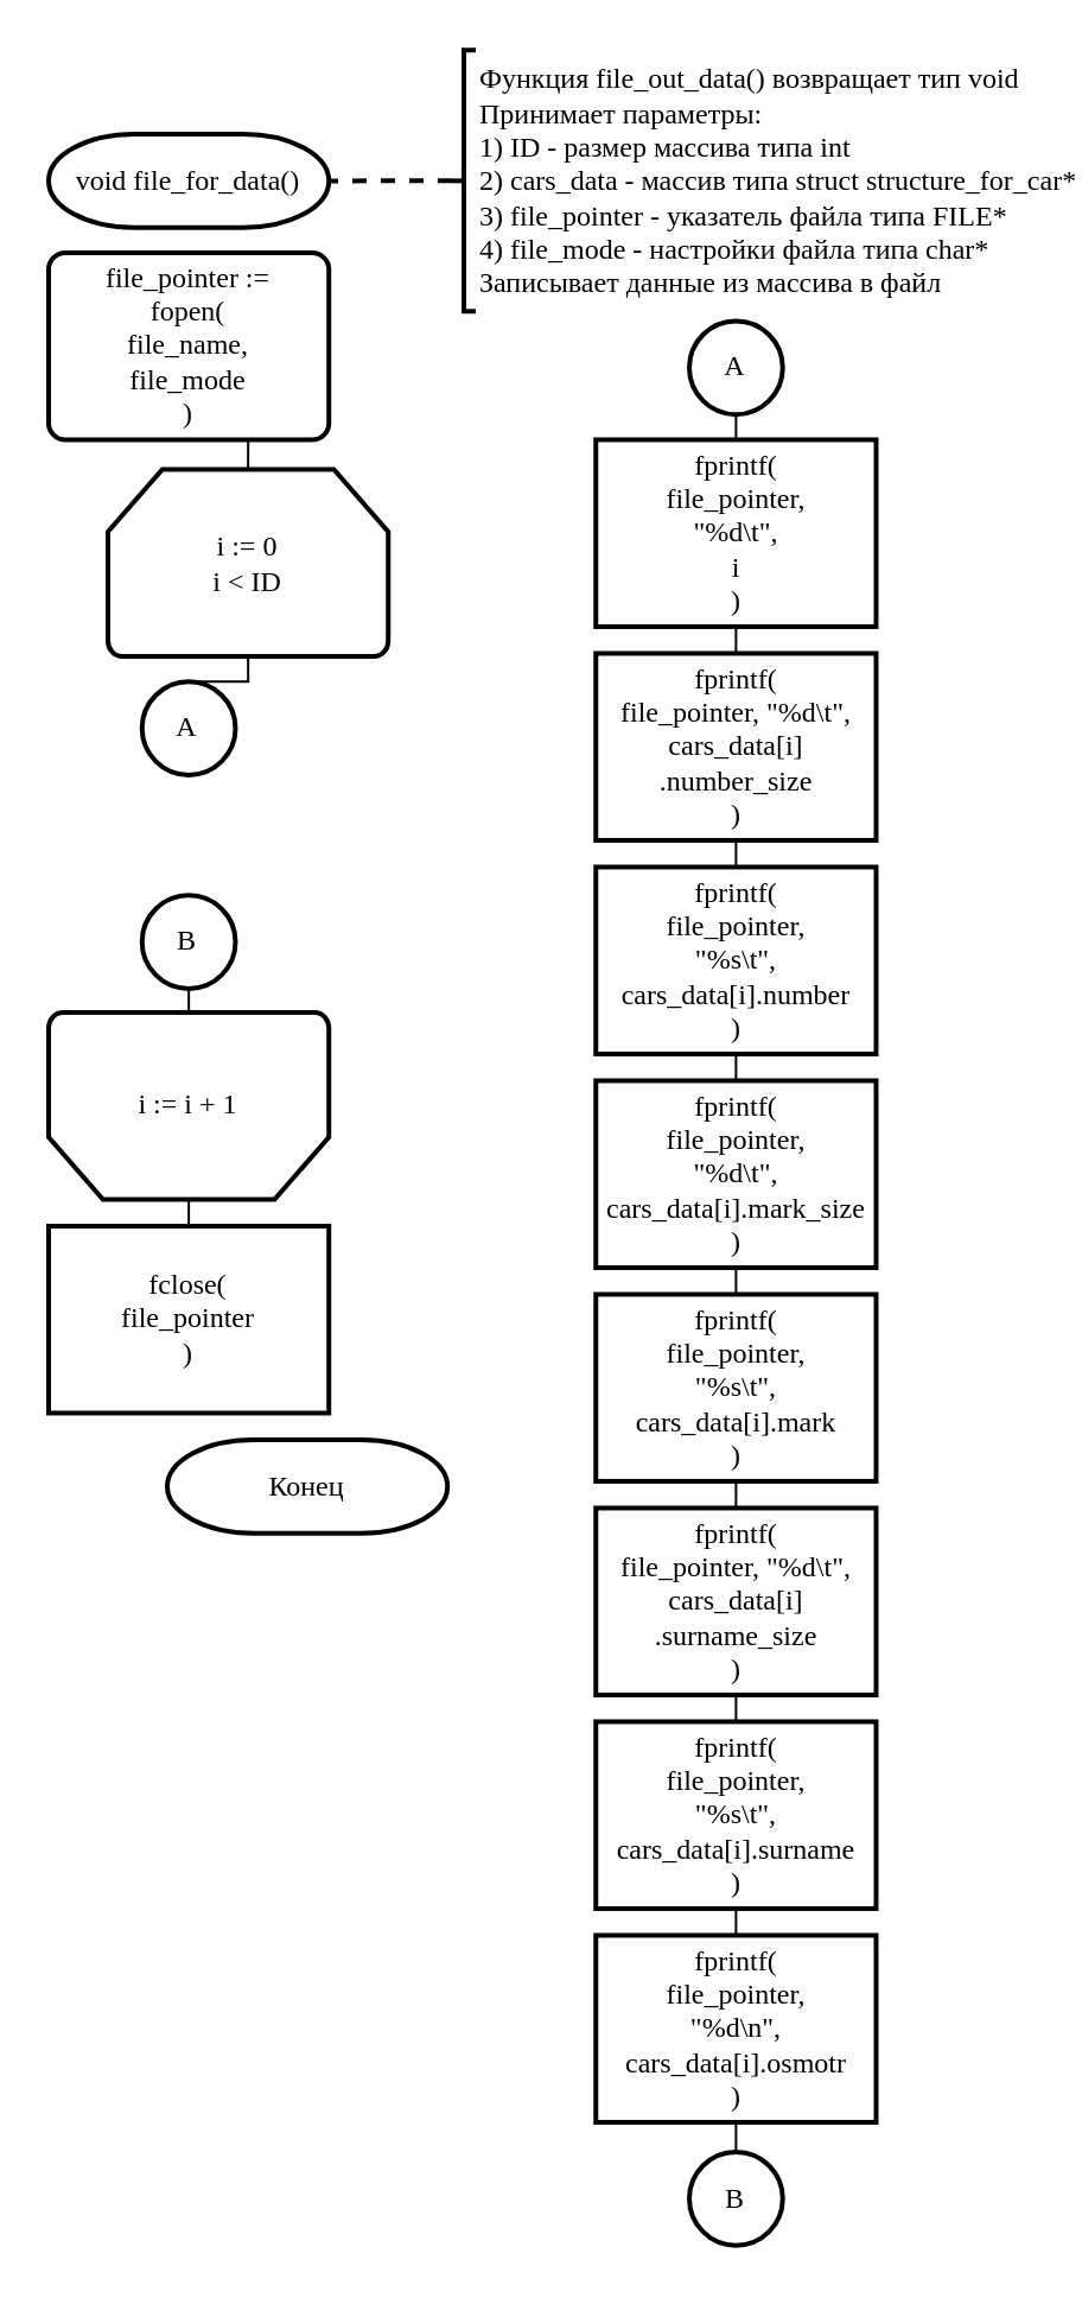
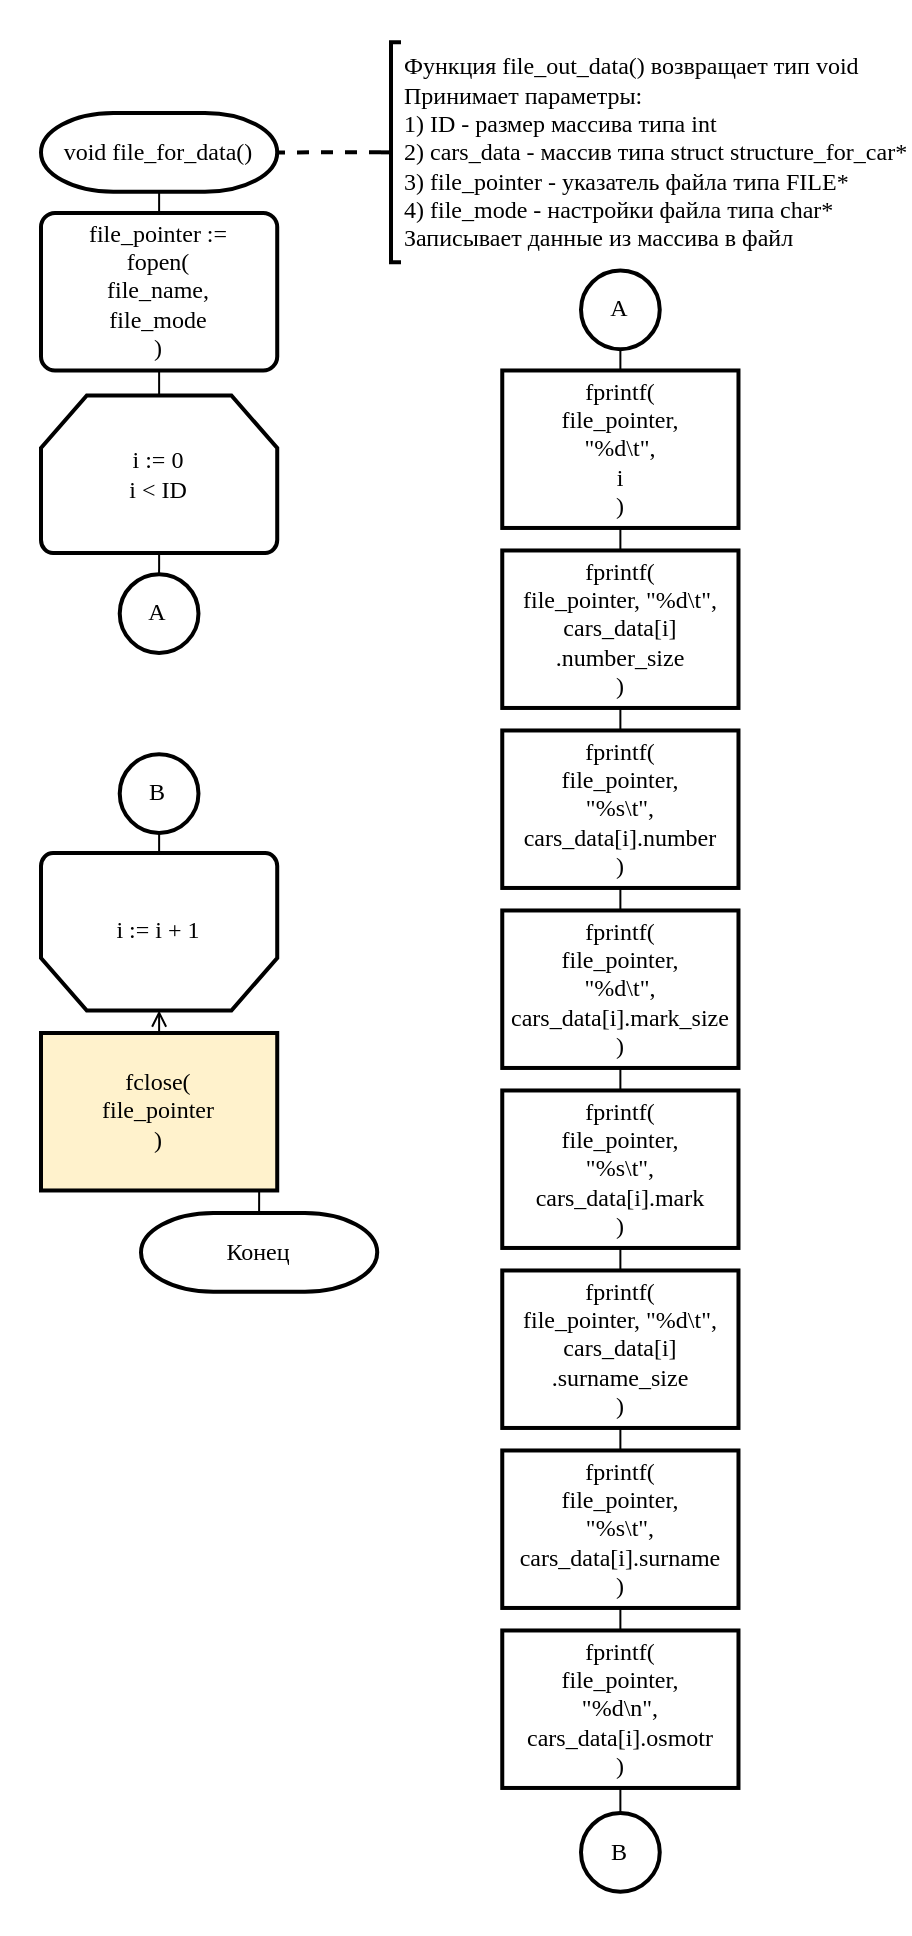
+ <mxCell id="2" style="edgeStyle=orthogonalEdgeStyle;rounded=0;orthogonalLoop=1;jettySize=auto;html=1;exitX=0.5;exitY=1;exitDx=0;exitDy=0;exitPerimeter=0;entryX=0.5;entryY=0;entryDx=0;entryDy=0;endArrow=none;endFill=0;strokeWidth=1;fontFamily=Times New Roman;" edge="1" parent="1" source="3" target="5"><mxGeometry relative="1" as="geometry" /></mxCell>
- <mxCell id="6" value="i := 0&lt;br&gt;i &amp;lt; ID" style="strokeWidth=2;html=1;shape=mxgraph.flowchart.loop_limit;whiteSpace=wrap;rounded=0;fontFamily=Times New Roman;" vertex="1" parent="1"><mxGeometry x="45" y="197.26" width="118.11" height="78.74" as="geometry" /></mxCell>
+ <mxCell id="6" value="i := 0&lt;br&gt;i &amp;lt; ID" style="strokeWidth=2;html=1;shape=mxgraph.flowchart.loop_limit;whiteSpace=wrap;rounded=0;fontFamily=Times New Roman;" vertex="1" parent="1"><mxGeometry x="20" y="197.26" width="118.11" height="78.74" as="geometry" /></mxCell>
- <mxCell id="13" style="edgeStyle=orthogonalEdgeStyle;rounded=0;orthogonalLoop=1;jettySize=auto;html=1;exitX=0.5;exitY=0;exitDx=0;exitDy=0;entryX=0.5;entryY=0;entryDx=0;entryDy=0;entryPerimeter=0;endArrow=none;endFill=0;strokeWidth=1;fontFamily=Times New Roman;" edge="1" parent="1" source="14" target="8"><mxGeometry relative="1" as="geometry" /></mxCell>
+ <mxCell id="13" style="edgeStyle=orthogonalEdgeStyle;rounded=0;orthogonalLoop=1;jettySize=auto;html=1;exitX=0.5;exitY=0;exitDx=0;exitDy=0;entryX=0.5;entryY=0;entryDx=0;entryDy=0;entryPerimeter=0;endArrow=open;endFill=0;strokeWidth=1;fontFamily=Times New Roman;" edge="1" parent="1" source="14" target="8"><mxGeometry relative="1" as="geometry" /></mxCell>
- <mxCell id="14" value="fclose(&lt;br&gt;file_pointer&lt;br&gt;)" style="rounded=0;whiteSpace=wrap;html=1;absoluteArcSize=1;arcSize=14;strokeWidth=2;fontFamily=Times New Roman;" vertex="1" parent="1"><mxGeometry x="20" y="516" width="118.11" height="78.74" as="geometry" /></mxCell>
+ <mxCell id="14" value="fclose(&lt;br&gt;file_pointer&lt;br&gt;)" style="rounded=0;whiteSpace=wrap;html=1;absoluteArcSize=1;arcSize=14;strokeWidth=2;fontFamily=Times New Roman;fillColor=#fff2cc;" vertex="1" parent="1"><mxGeometry x="20" y="516" width="118.11" height="78.74" as="geometry" /></mxCell>
+ <mxCell id="9" style="edgeStyle=orthogonalEdgeStyle;rounded=0;orthogonalLoop=1;jettySize=auto;html=1;exitX=0.5;exitY=0;exitDx=0;exitDy=0;exitPerimeter=0;entryX=0.5;entryY=1;entryDx=0;entryDy=0;endArrow=none;endFill=0;strokeWidth=1;fontFamily=Times New Roman;" edge="1" parent="1" source="10" target="14"><mxGeometry relative="1" as="geometry" /></mxCell>
